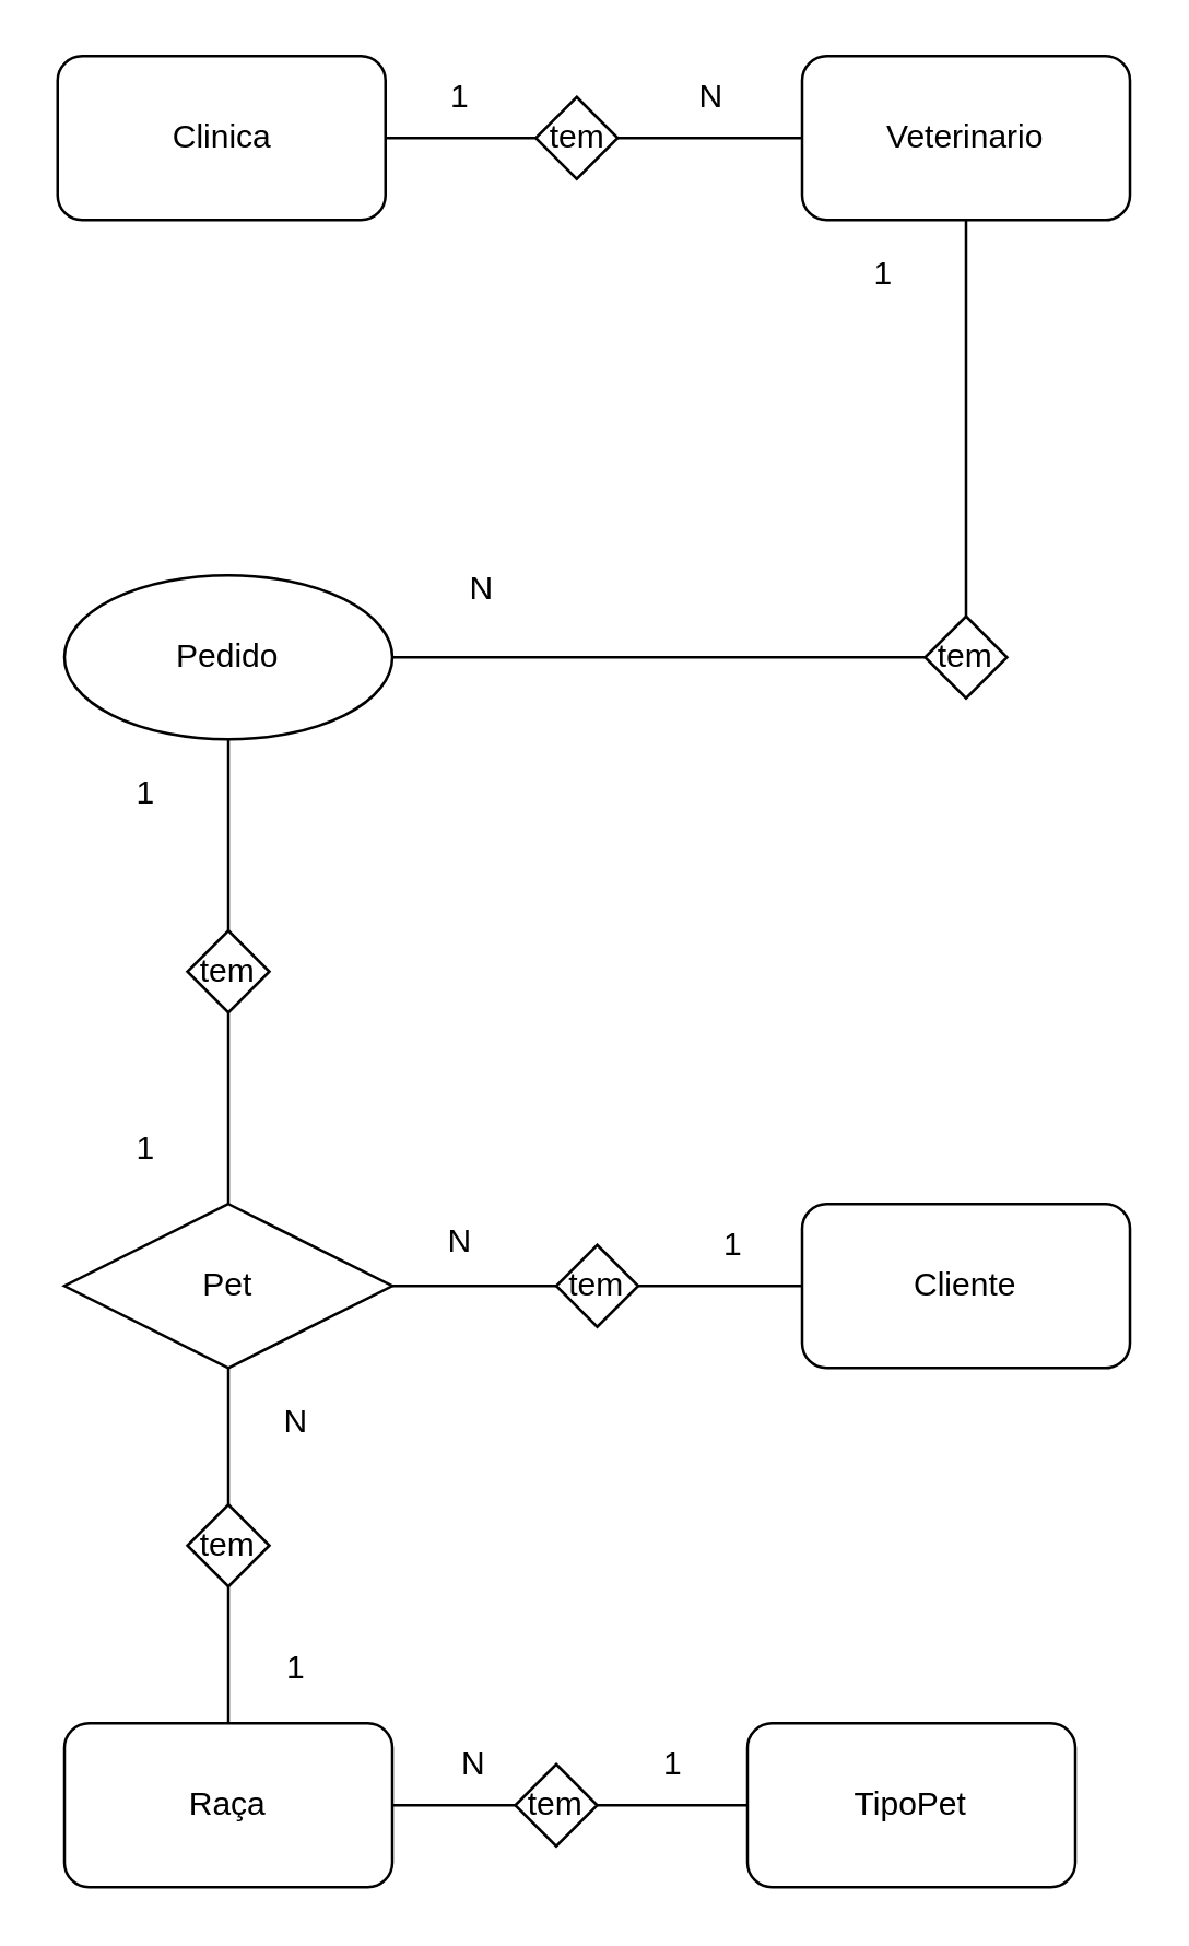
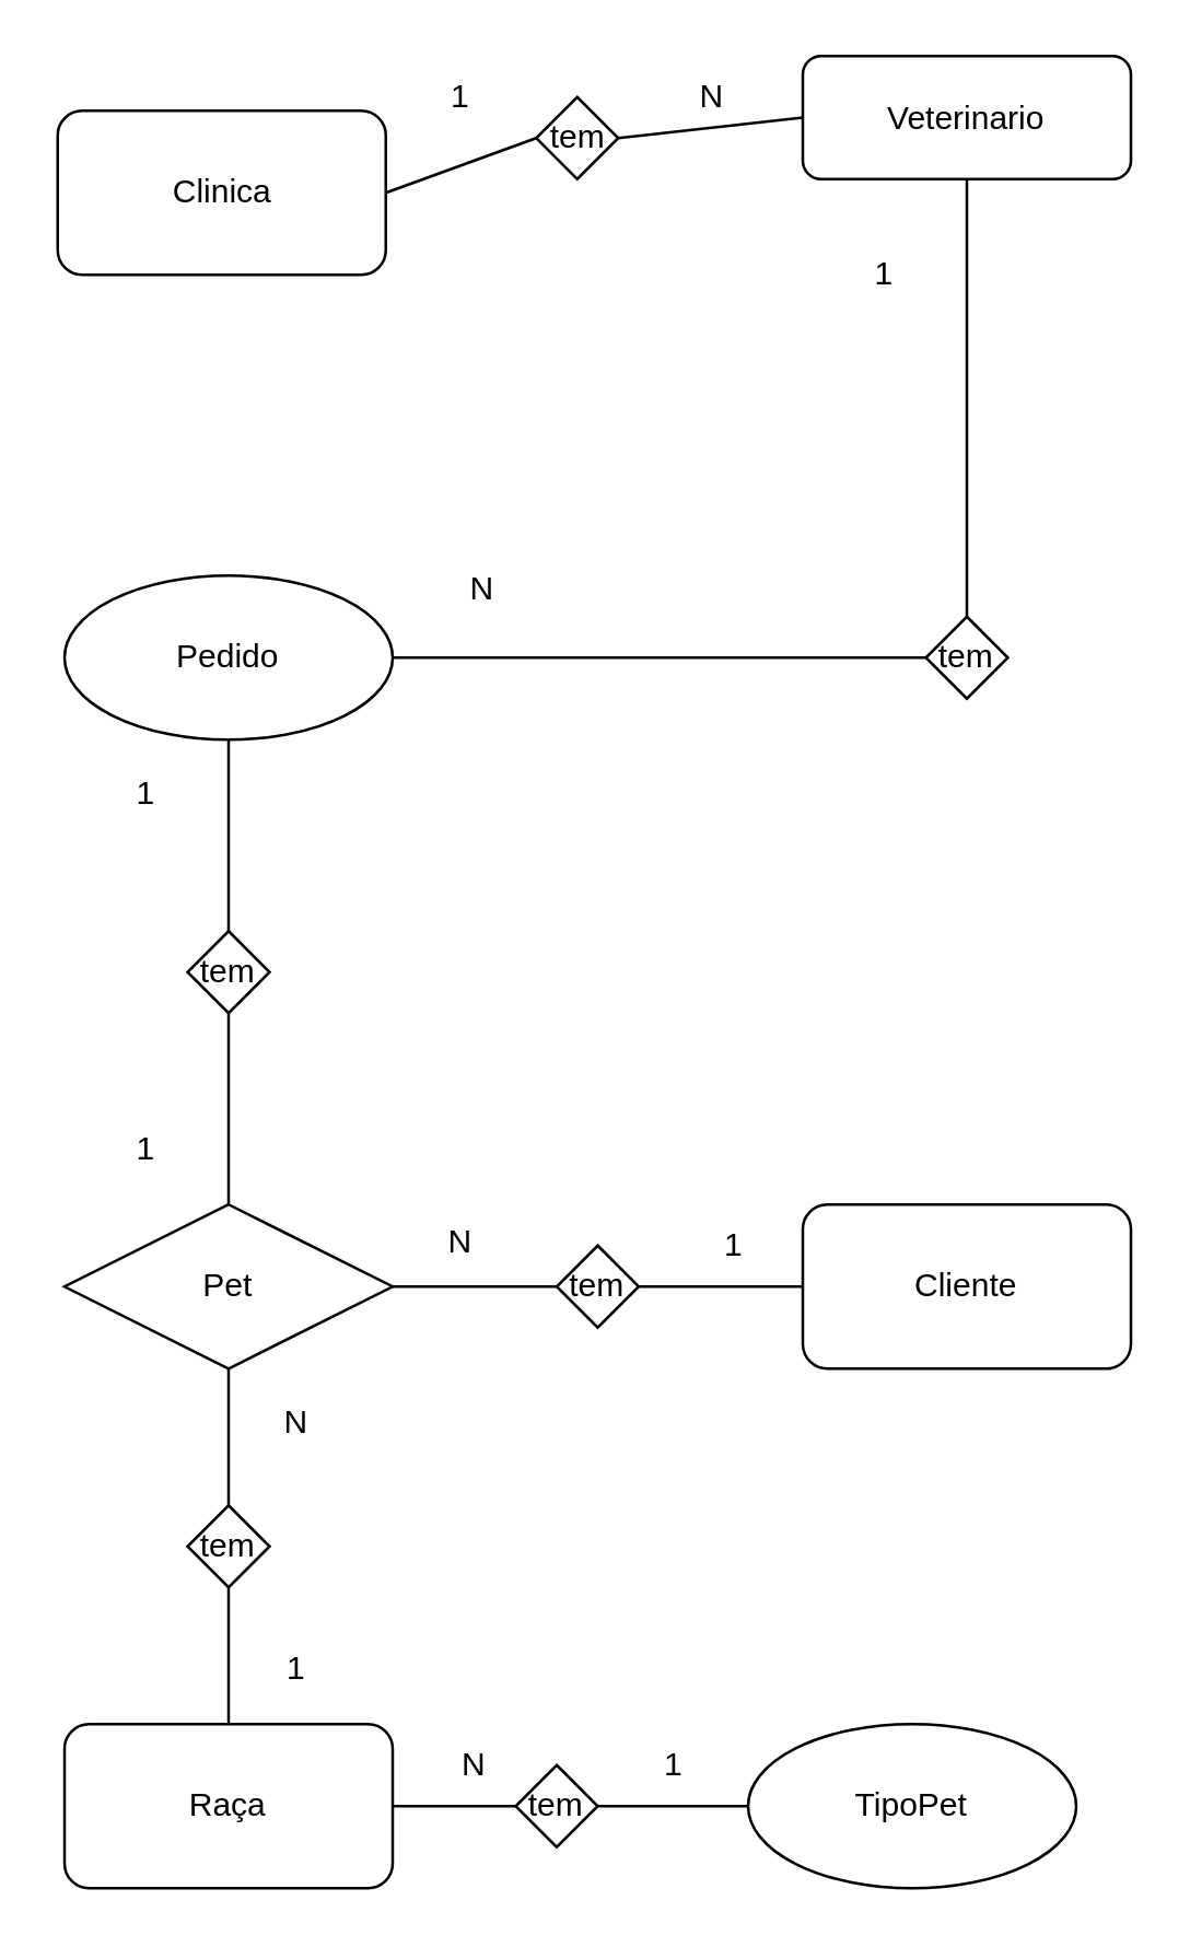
- <mxCell id="2" value="Clinica" style="rounded=1;whiteSpace=wrap;html=1;" parent="1" vertex="1"><mxGeometry x="20.5" y="20" width="120" height="60" as="geometry" /></mxCell>
+ <mxCell id="2" value="Clinica" style="rounded=1;whiteSpace=wrap;html=1;" parent="1" vertex="1"><mxGeometry x="20.5" y="40" width="120" height="60" as="geometry" /></mxCell>
- <mxCell id="3" value="Veterinario" style="rounded=1;whiteSpace=wrap;html=1;" parent="1" vertex="1"><mxGeometry x="293" y="20" width="120" height="60" as="geometry" /></mxCell>
+ <mxCell id="3" value="Veterinario" style="rounded=1;whiteSpace=wrap;html=1;" parent="1" vertex="1"><mxGeometry x="293" y="20" width="120" height="45" as="geometry" /></mxCell>
- <mxCell id="32" value="TipoPet" style="rounded=1;whiteSpace=wrap;html=1;" parent="1" vertex="1"><mxGeometry x="273" y="630" width="120" height="60" as="geometry" /></mxCell>
+ <mxCell id="32" value="TipoPet" style="ellipse;whiteSpace=wrap;html=1;" parent="1" vertex="1"><mxGeometry x="273" y="630" width="120" height="60" as="geometry" /></mxCell>
